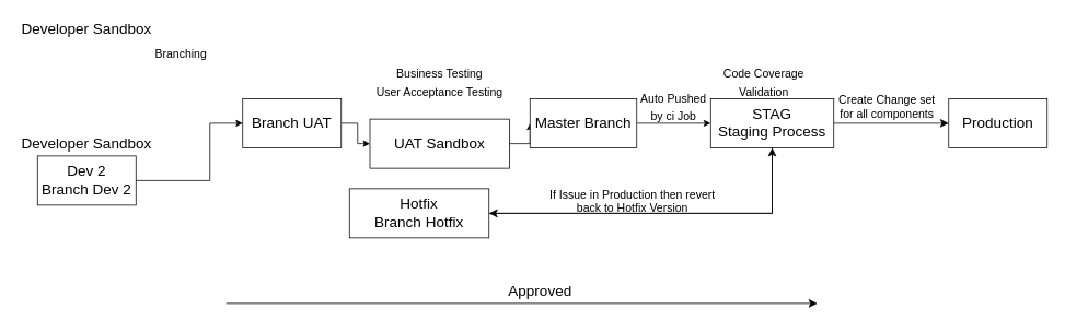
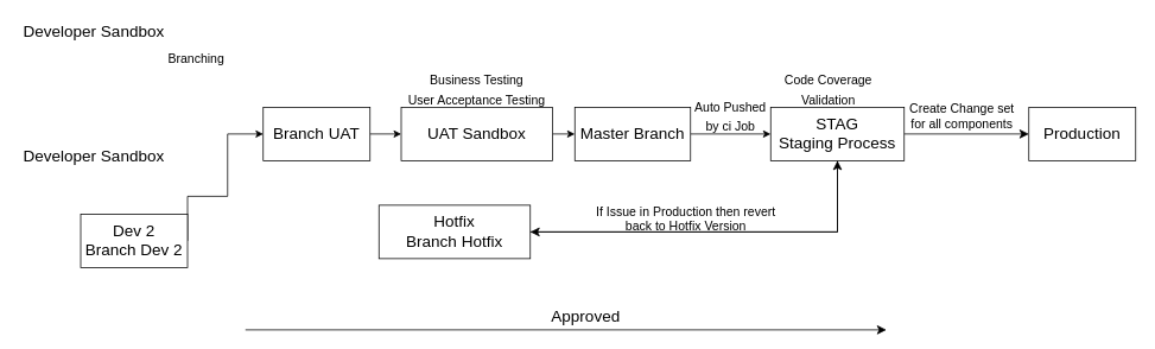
- <mxCell id="13" value="UAT Sandbox" style="rounded=0;whiteSpace=wrap;html=1;fontSize=18;" vertex="1" parent="1"><mxGeometry x="450" y="145" width="170" height="60" as="geometry" /></mxCell>
+ <mxCell id="13" value="UAT Sandbox" style="rounded=0;whiteSpace=wrap;html=1;fontSize=18;" vertex="1" parent="1"><mxGeometry x="450" y="120" width="170" height="60" as="geometry" /></mxCell>
- <mxCell id="3" value="Dev 2&lt;br&gt;Branch Dev 2" style="rounded=0;whiteSpace=wrap;html=1;fontSize=18;" vertex="1" parent="1"><mxGeometry x="45" y="190" width="120" height="60" as="geometry" /></mxCell>
+ <mxCell id="3" value="Dev 2&lt;br&gt;Branch Dev 2" style="rounded=0;whiteSpace=wrap;html=1;fontSize=18;" vertex="1" parent="1"><mxGeometry x="90" y="240" width="120" height="60" as="geometry" /></mxCell>
